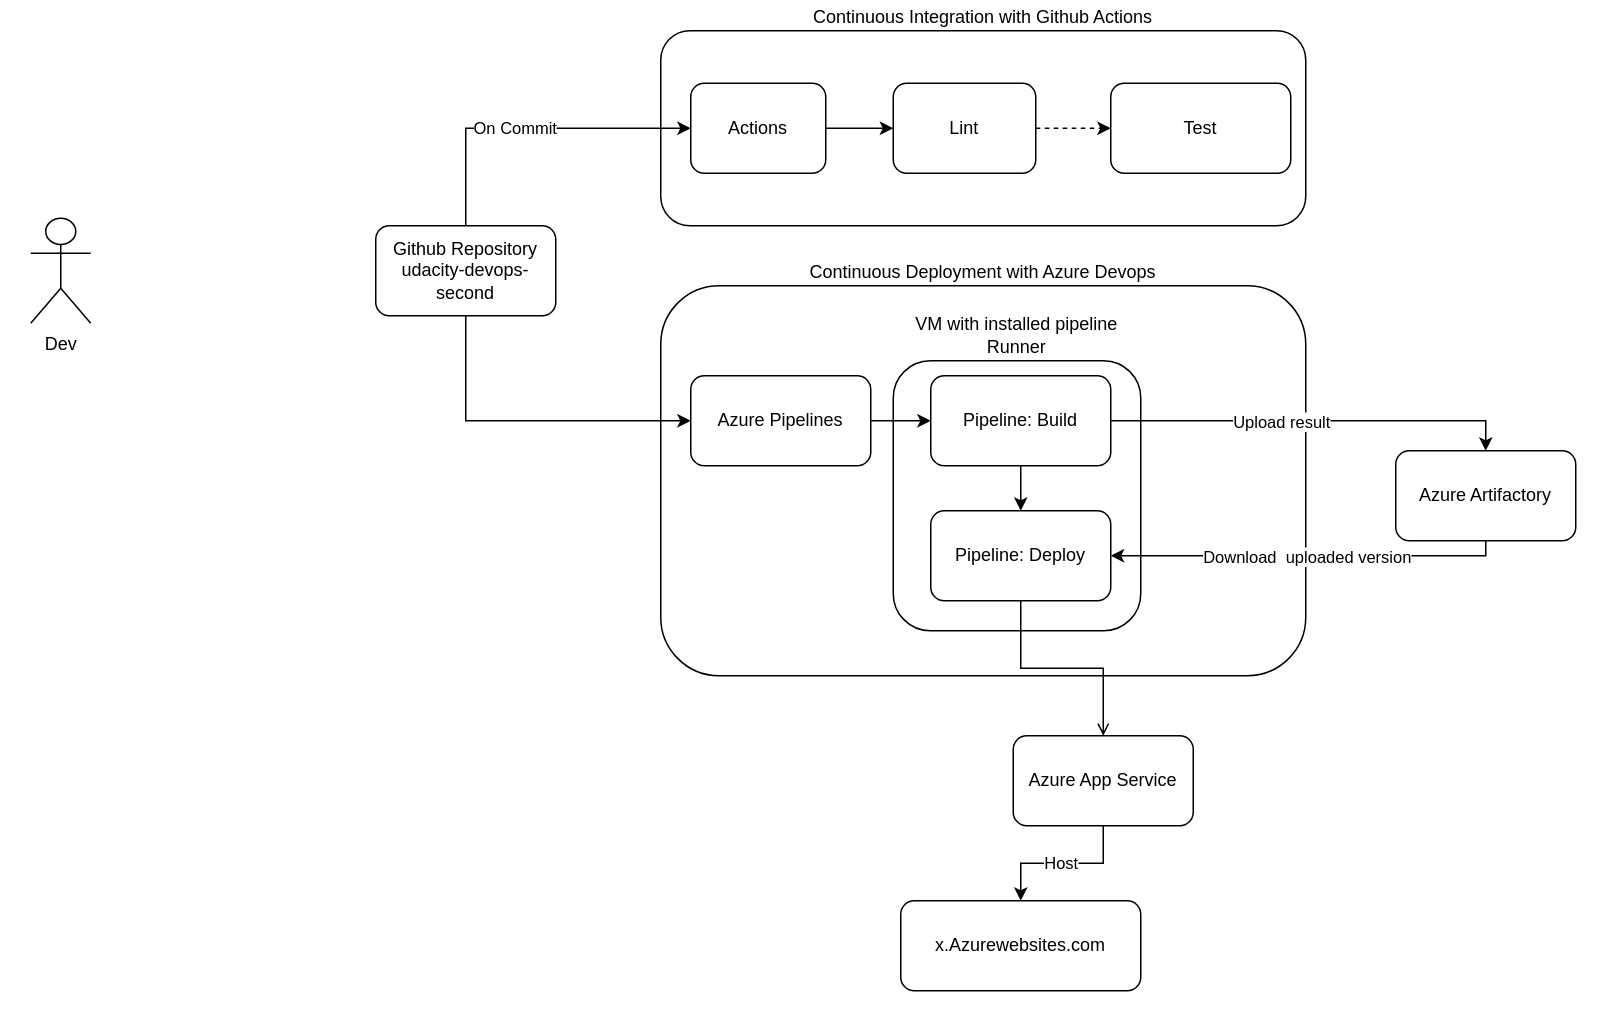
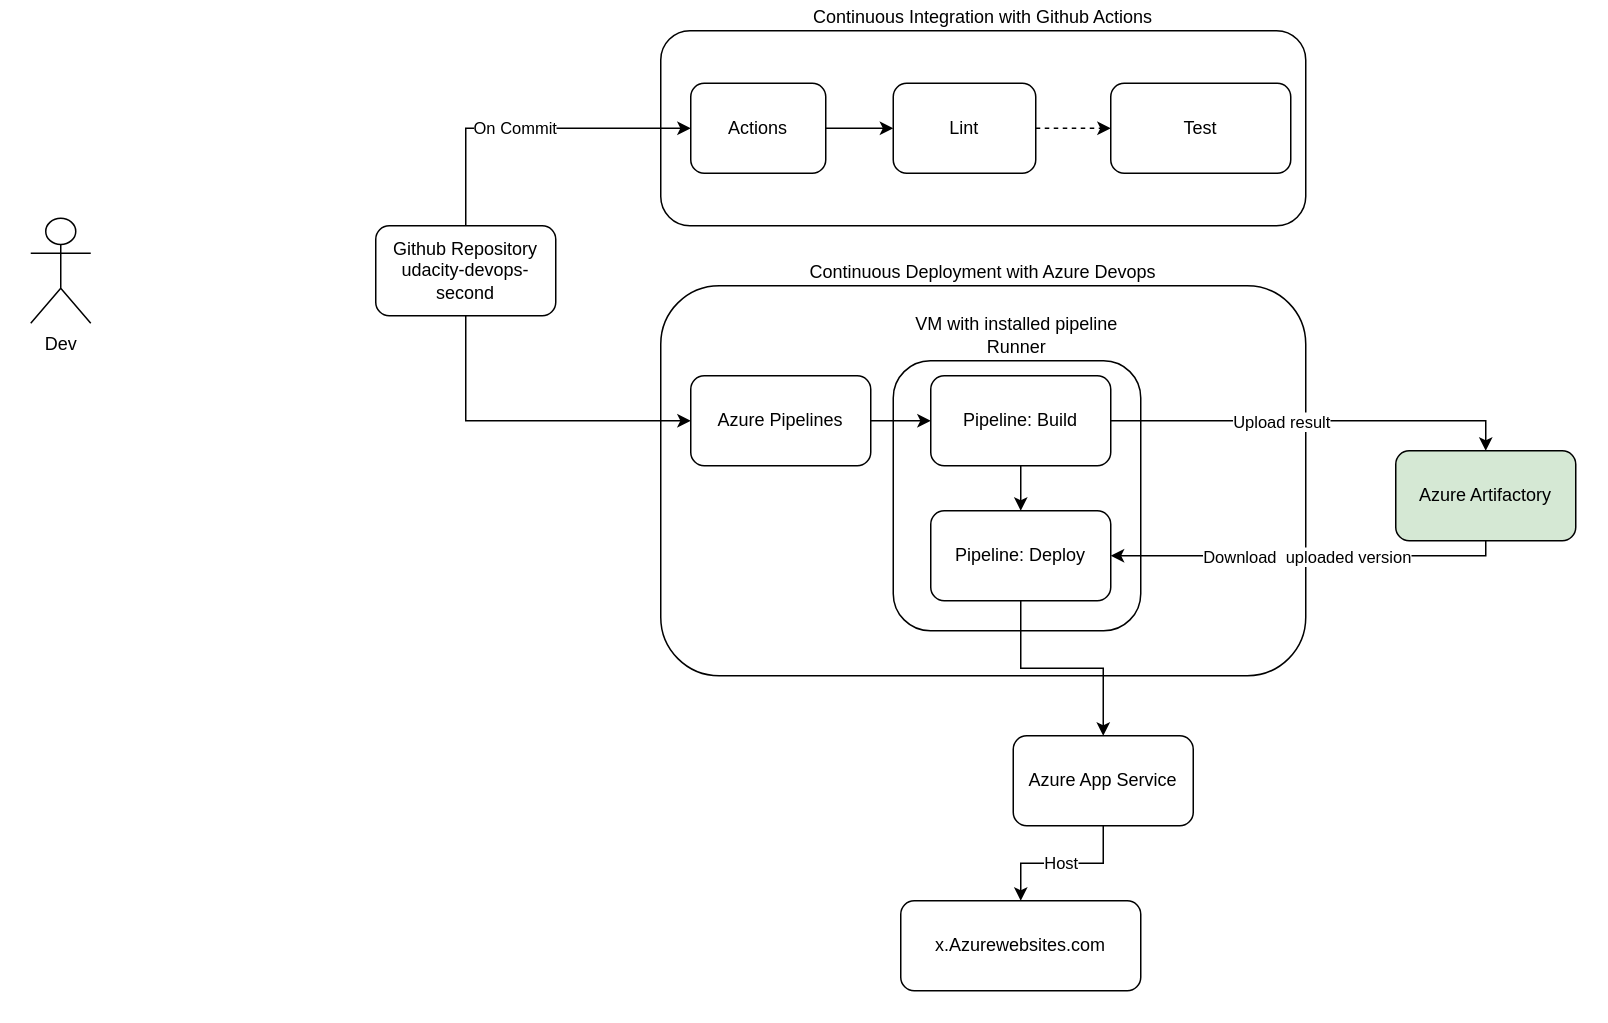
- <mxCell id="11" value="Azure Artifactory" style="rounded=1;whiteSpace=wrap;html=1;fontSize=12;glass=0;strokeWidth=1;shadow=0;" vertex="1" parent="1"><mxGeometry x="930" y="300" width="120" height="60" as="geometry" /></mxCell>
+ <mxCell id="11" value="Azure Artifactory" style="rounded=1;whiteSpace=wrap;html=1;fontSize=12;glass=0;strokeWidth=1;shadow=0;fillColor=#d5e8d4;" vertex="1" parent="1"><mxGeometry x="930" y="300" width="120" height="60" as="geometry" /></mxCell>
- <mxCell id="19" style="edgeStyle=orthogonalEdgeStyle;rounded=0;orthogonalLoop=1;jettySize=auto;html=1;entryX=0.5;entryY=0;entryDx=0;entryDy=0;endArrow=open;" edge="1" parent="1" source="20" target="9"><mxGeometry relative="1" as="geometry" /></mxCell>
+ <mxCell id="19" style="edgeStyle=orthogonalEdgeStyle;rounded=0;orthogonalLoop=1;jettySize=auto;html=1;entryX=0.5;entryY=0;entryDx=0;entryDy=0;" edge="1" parent="1" source="20" target="9"><mxGeometry relative="1" as="geometry" /></mxCell>
